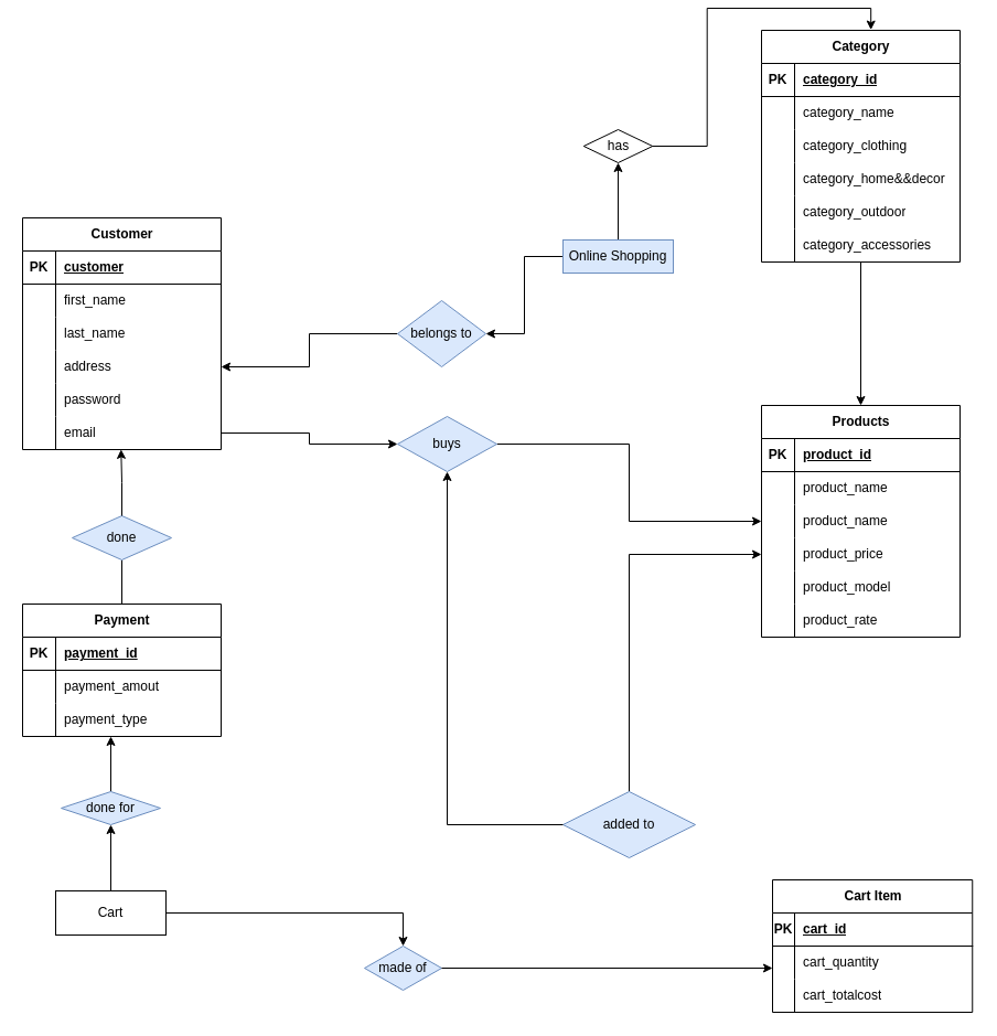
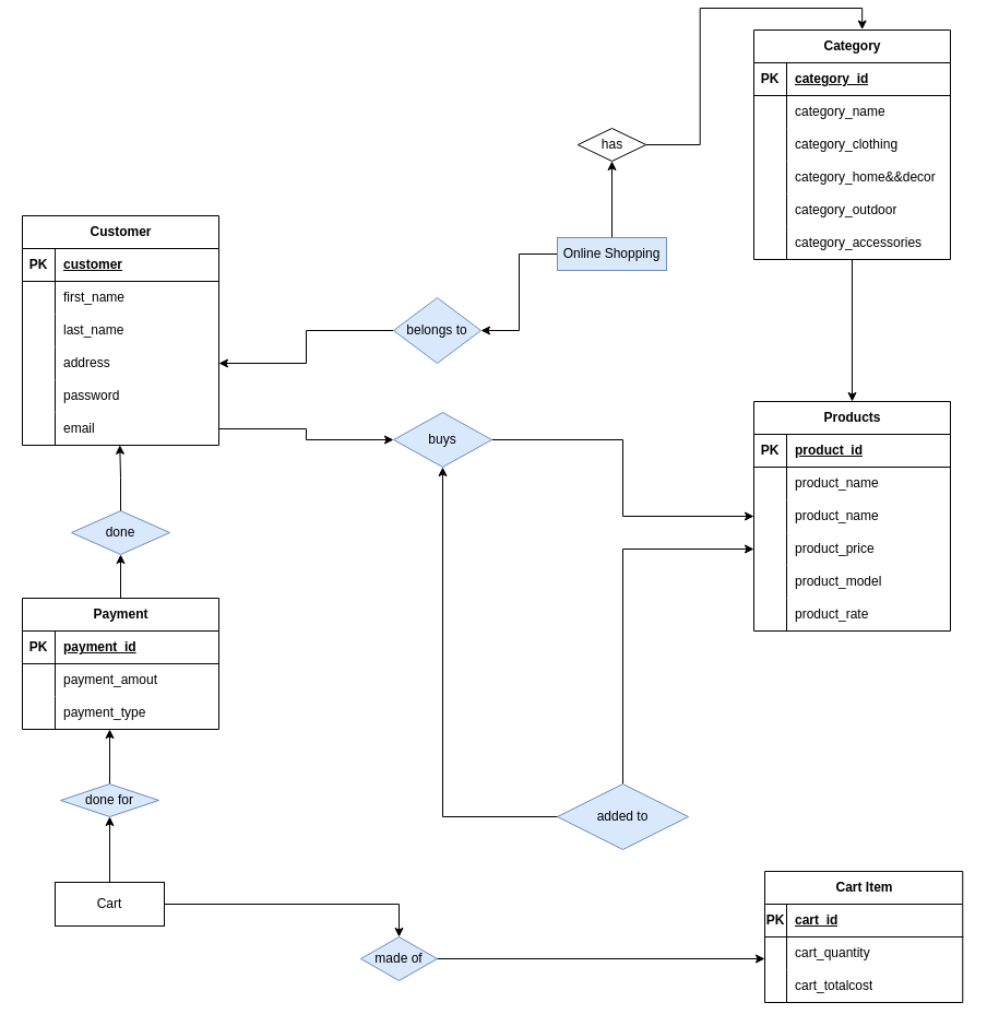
- <mxCell id="60" style="edgeStyle=orthogonalEdgeStyle;rounded=0;orthogonalLoop=1;jettySize=auto;html=1;entryX=0.5;entryY=1;entryDx=0;entryDy=0;endArrow=none;" edge="1" parent="1" source="61" target="101"><mxGeometry relative="1" as="geometry" /></mxCell>
+ <mxCell id="60" style="edgeStyle=orthogonalEdgeStyle;rounded=0;orthogonalLoop=1;jettySize=auto;html=1;entryX=0.5;entryY=1;entryDx=0;entryDy=0;" edge="1" parent="1" source="61" target="101"><mxGeometry relative="1" as="geometry" /></mxCell>
